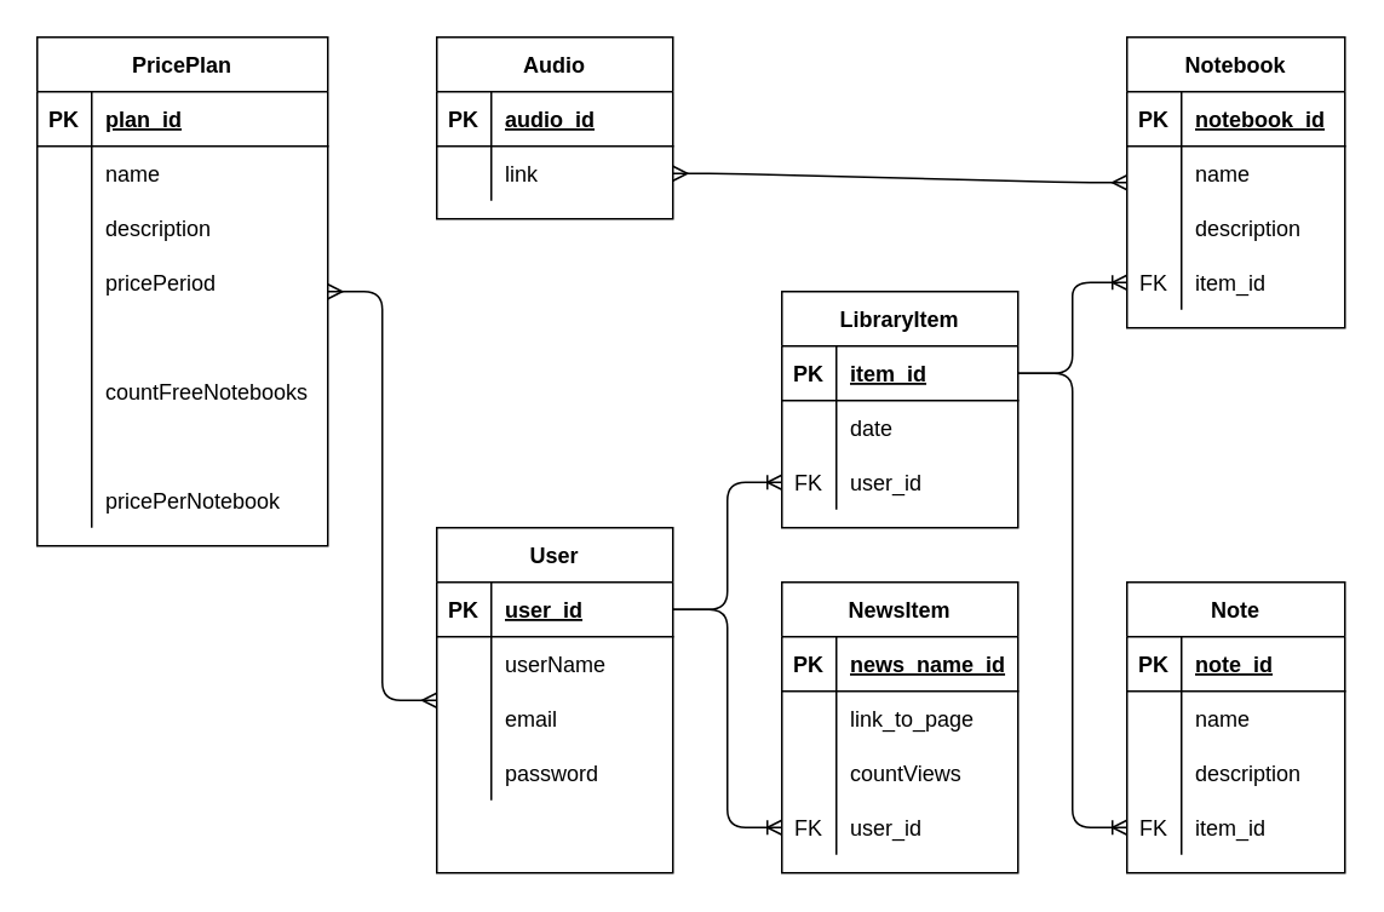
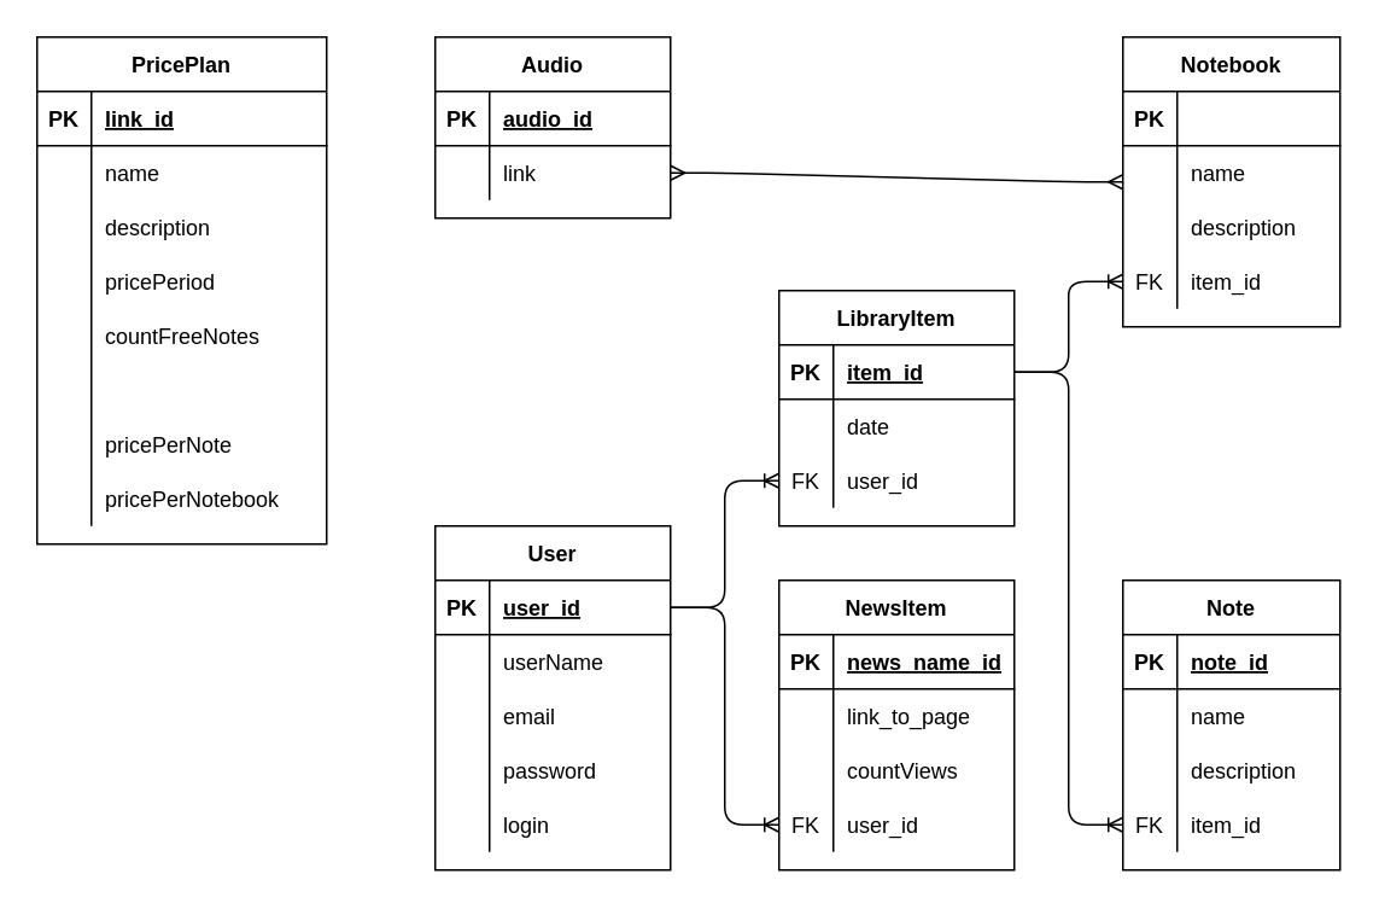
- <mxCell id="79" value="notebook_id" style="shape=partialRectangle;connectable=0;fillColor=none;top=0;left=0;bottom=0;right=0;align=left;spacingLeft=6;fontStyle=5;overflow=hidden;" parent="77" vertex="1"><mxGeometry x="30" width="90" height="30" as="geometry" /></mxCell>
- <mxCell id="34" value="plan_id" style="shape=partialRectangle;connectable=0;fillColor=none;top=0;left=0;bottom=0;right=0;align=left;spacingLeft=6;fontStyle=5;overflow=hidden;" parent="32" vertex="1"><mxGeometry x="30" width="130" height="30" as="geometry" /></mxCell>
+ <mxCell id="34" value="link_id" style="shape=partialRectangle;connectable=0;fillColor=none;top=0;left=0;bottom=0;right=0;align=left;spacingLeft=6;fontStyle=5;overflow=hidden;" parent="32" vertex="1"><mxGeometry x="30" width="130" height="30" as="geometry" /></mxCell>
+ <mxCell id="46" value="countFreeNotes" style="shape=partialRectangle;connectable=0;fillColor=none;top=0;left=0;bottom=0;right=0;align=left;spacingLeft=6;overflow=hidden;" parent="44" vertex="1"><mxGeometry x="30" width="130" height="30" as="geometry" /></mxCell>
- <mxCell id="49" value="countFreeNotebooks" style="shape=partialRectangle;connectable=0;fillColor=none;top=0;left=0;bottom=0;right=0;align=left;spacingLeft=6;overflow=hidden;" parent="47" vertex="1"><mxGeometry x="30" width="130" height="30" as="geometry" /></mxCell>
+ <mxCell id="52" value="pricePerNote" style="shape=partialRectangle;connectable=0;fillColor=none;top=0;left=0;bottom=0;right=0;align=left;spacingLeft=6;overflow=hidden;" parent="50" vertex="1"><mxGeometry x="30" width="130" height="30" as="geometry" /></mxCell>
- <mxCell id="100" value="" style="edgeStyle=entityRelationEdgeStyle;fontSize=12;html=1;endArrow=ERmany;startArrow=ERmany;" parent="1" source="31" target="2" edge="1"><mxGeometry width="100" height="100" relative="1" as="geometry"><mxPoint x="380" y="41.21" as="sourcePoint" /><mxPoint x="220" y="60" as="targetPoint" /></mxGeometry></mxCell>
+ <mxCell id="17" value="login" style="shape=partialRectangle;connectable=0;fillColor=none;top=0;left=0;bottom=0;right=0;align=left;spacingLeft=6;overflow=hidden;" parent="15" vertex="1"><mxGeometry x="30" width="100" height="30" as="geometry" /></mxCell>
